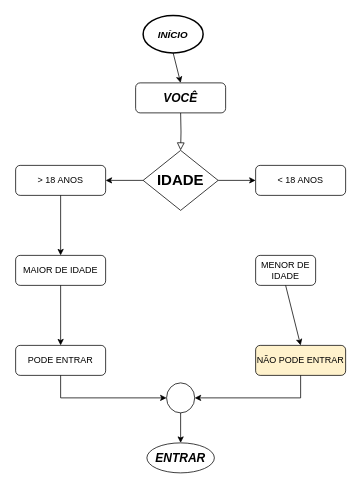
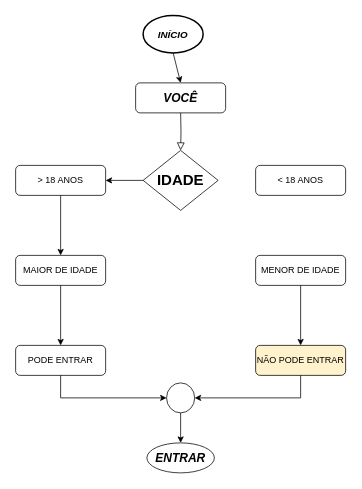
- <mxCell id="7" value="" style="endArrow=classic;html=1;rounded=0;exitX=1;exitY=0.5;exitDx=0;exitDy=0;entryX=0;entryY=0.5;entryDx=0;entryDy=0;horizontal=1;strokeWidth=1;" edge="1" parent="1" source="4" target="5"><mxGeometry width="50" height="50" relative="1" as="geometry"><mxPoint x="290" y="260" as="sourcePoint" /><mxPoint x="340" y="210" as="targetPoint" /></mxGeometry></mxCell>
- <mxCell id="6" value="MENOR DE IDADE" style="rounded=1;whiteSpace=wrap;html=1;fontSize=12;glass=0;strokeWidth=1;shadow=0;" parent="1" vertex="1"><mxGeometry x="340" y="340" width="80" height="40" as="geometry" /></mxCell>
+ <mxCell id="6" value="MENOR DE IDADE" style="rounded=1;whiteSpace=wrap;html=1;fontSize=12;glass=0;strokeWidth=1;shadow=0;" parent="1" vertex="1"><mxGeometry x="340" y="340" width="120" height="40" as="geometry" /></mxCell>
